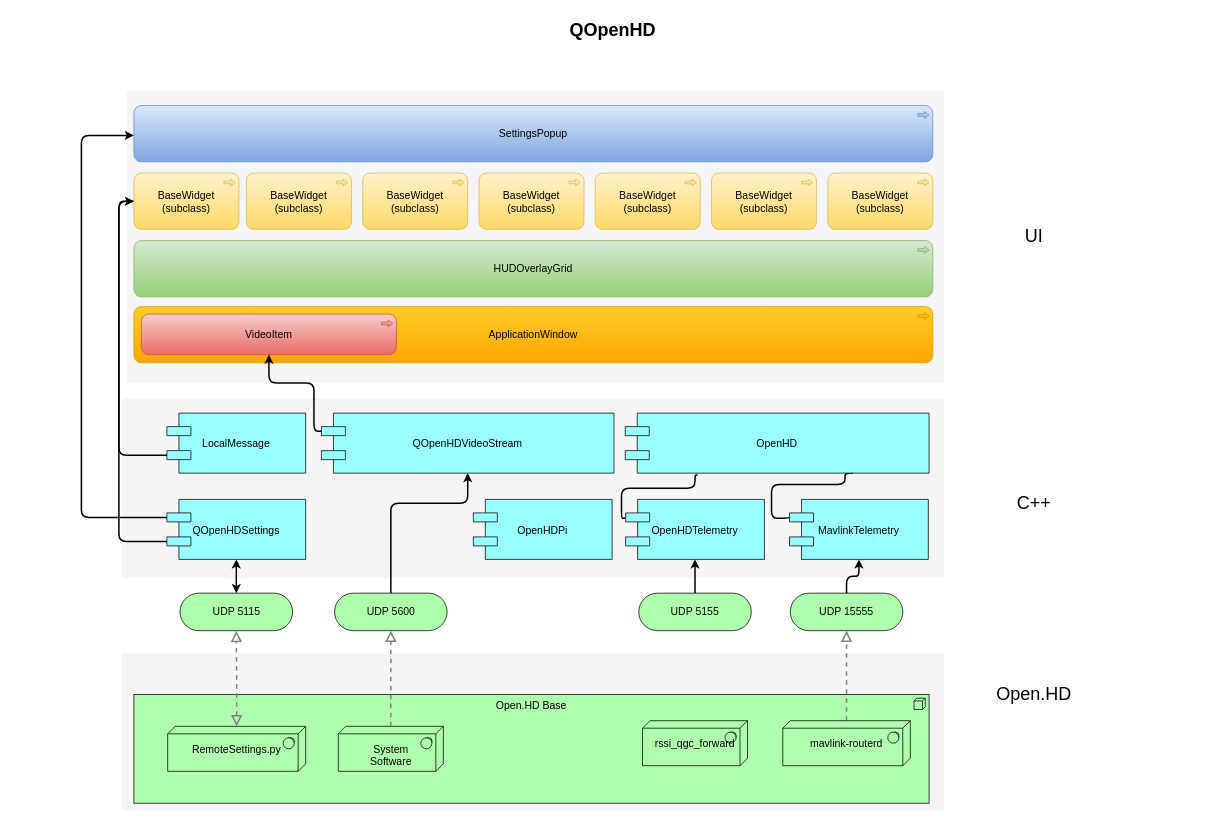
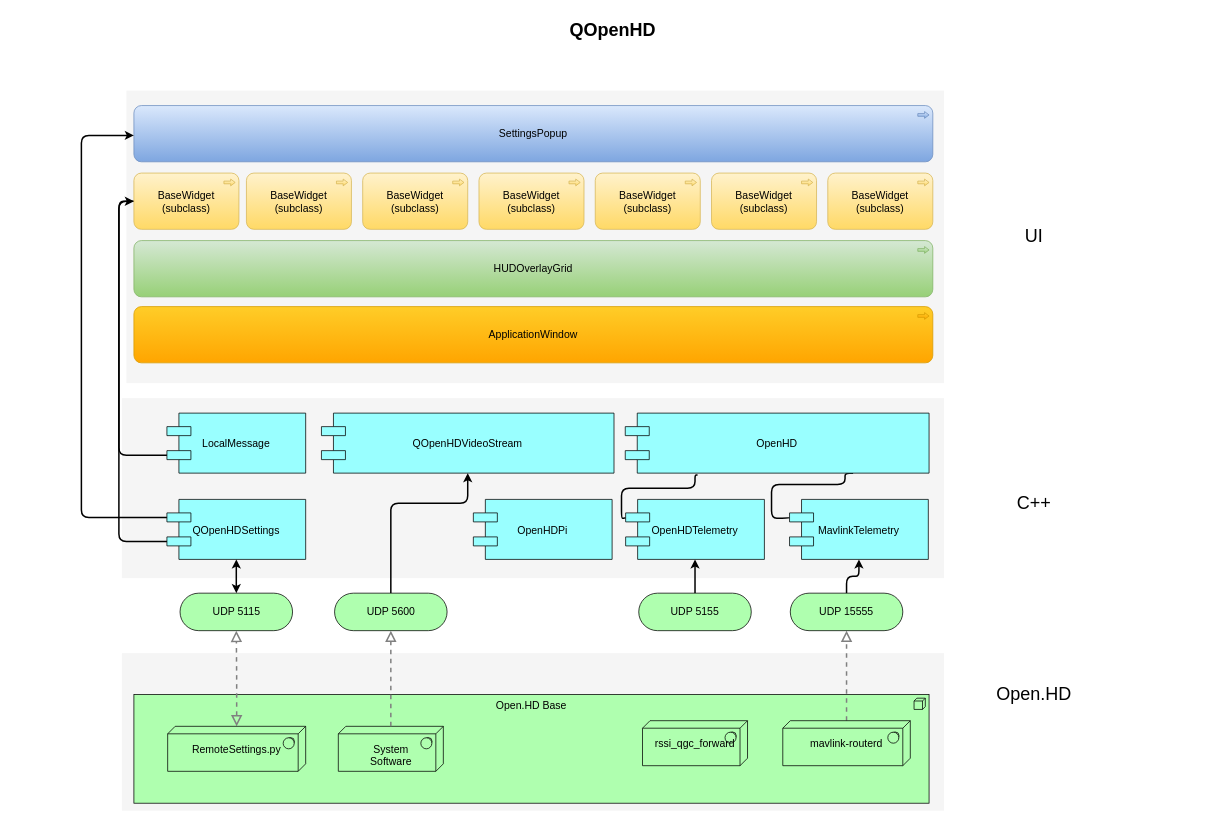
- <mxCell id="34" value="VideoItem" style="html=1;whiteSpace=wrap;fillColor=#f8cecc;shape=mxgraph.archimate3.application;appType=proc;archiType=rounded;fontSize=14;strokeColor=#b85450;gradientColor=#ea6b66;" parent="1" vertex="1"><mxGeometry x="188" y="418" width="340" height="54" as="geometry" /></mxCell>
- <mxCell id="35" style="edgeStyle=orthogonalEdgeStyle;rounded=1;orthogonalLoop=1;jettySize=auto;html=1;exitX=0;exitY=0.3;exitDx=0;exitDy=0;entryX=0.5;entryY=1;entryDx=0;entryDy=0;entryPerimeter=0;strokeWidth=2;" parent="1" source="13" target="34" edge="1"><mxGeometry relative="1" as="geometry"><Array as="points"><mxPoint x="418" y="574" /><mxPoint x="418" y="510" /><mxPoint x="358" y="510" /></Array></mxGeometry></mxCell>
